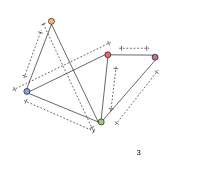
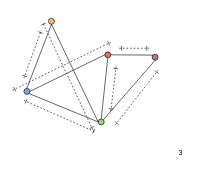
- <mxCell id="23" value="3" style="text;html=1;strokeColor=none;fillColor=none;align=center;verticalAlign=middle;whiteSpace=wrap;rounded=0;" vertex="1" parent="1"><mxGeometry x="201" y="240" width="60" height="30" as="geometry" /></mxCell>
+ <mxCell id="23" value="3" style="text;html=1;strokeColor=none;fillColor=none;align=center;verticalAlign=middle;whiteSpace=wrap;rounded=0;" vertex="1" parent="1"><mxGeometry x="271" y="240" width="60" height="30" as="geometry" /></mxCell>
